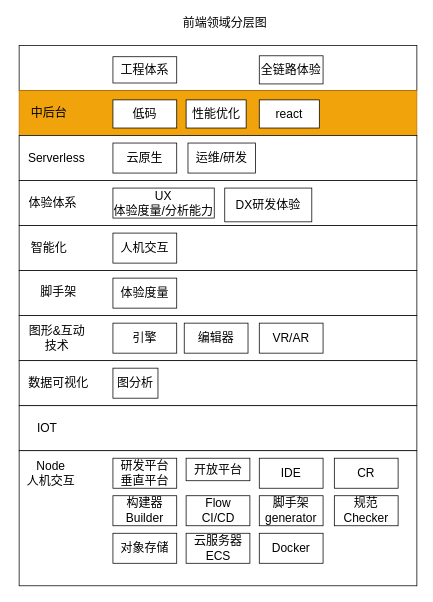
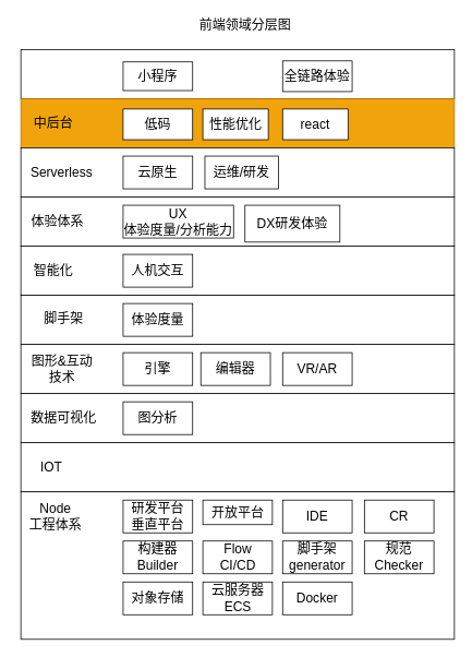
- <mxCell id="19" value="工程体系" style="rounded=0;whiteSpace=wrap;html=1;fontSize=16;" parent="1" vertex="1"><mxGeometry x="150" y="75" width="85" height="35" as="geometry" /></mxCell>
+ <mxCell id="19" value="小程序" style="rounded=0;whiteSpace=wrap;html=1;fontSize=16;" parent="1" vertex="1"><mxGeometry x="150" y="75" width="85" height="35" as="geometry" /></mxCell>
- <mxCell id="30" value="图分析" style="rounded=0;whiteSpace=wrap;html=1;fontSize=16;" parent="1" vertex="1"><mxGeometry x="150" y="490" width="60" height="40" as="geometry" /></mxCell>
+ <mxCell id="30" value="图分析" style="rounded=0;whiteSpace=wrap;html=1;fontSize=16;" parent="1" vertex="1"><mxGeometry x="150" y="490" width="85" height="40" as="geometry" /></mxCell>
- <mxCell id="34" value="Node&lt;br&gt;人机交互" style="text;html=1;strokeColor=none;fillColor=none;align=center;verticalAlign=middle;whiteSpace=wrap;rounded=0;fontSize=16;" parent="1" vertex="1"><mxGeometry x="25" y="615" width="85" height="30" as="geometry" /></mxCell>
+ <mxCell id="34" value="Node&lt;br&gt;工程体系" style="text;html=1;strokeColor=none;fillColor=none;align=center;verticalAlign=middle;whiteSpace=wrap;rounded=0;fontSize=16;" parent="1" vertex="1"><mxGeometry x="25" y="615" width="85" height="30" as="geometry" /></mxCell>
